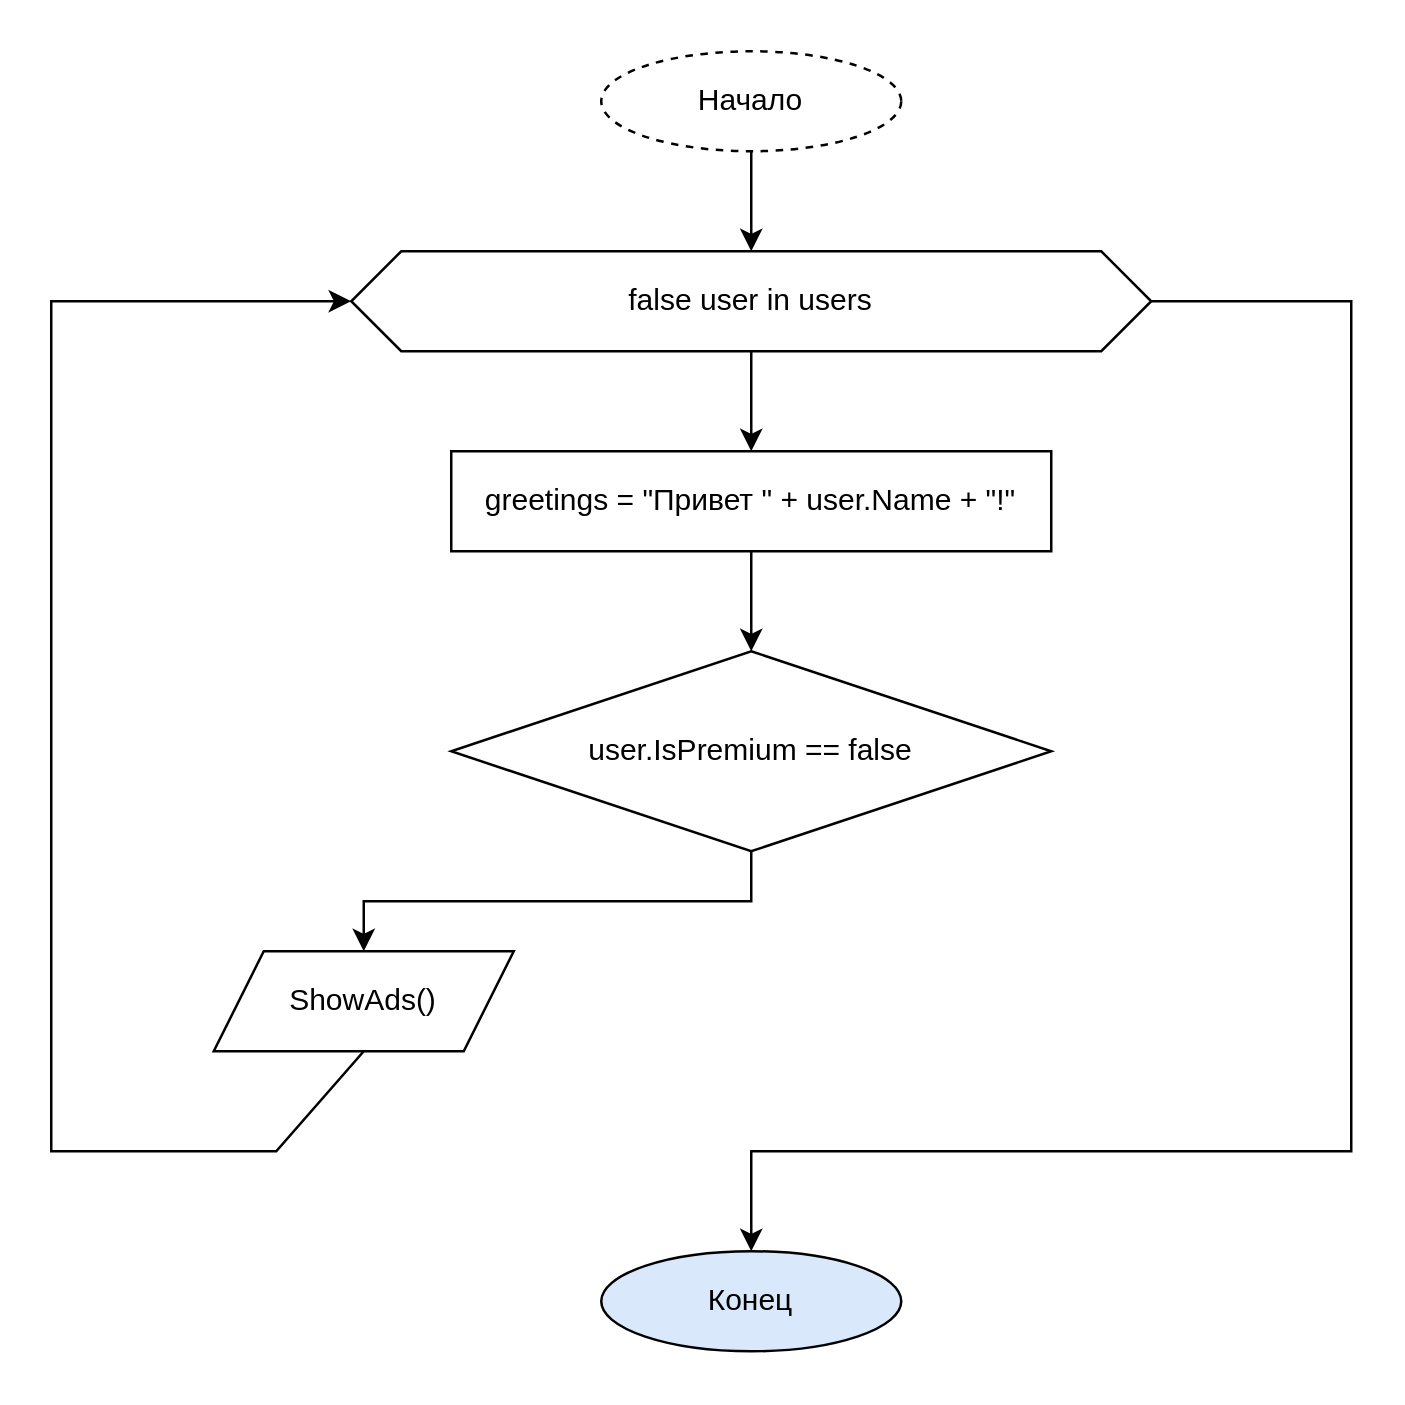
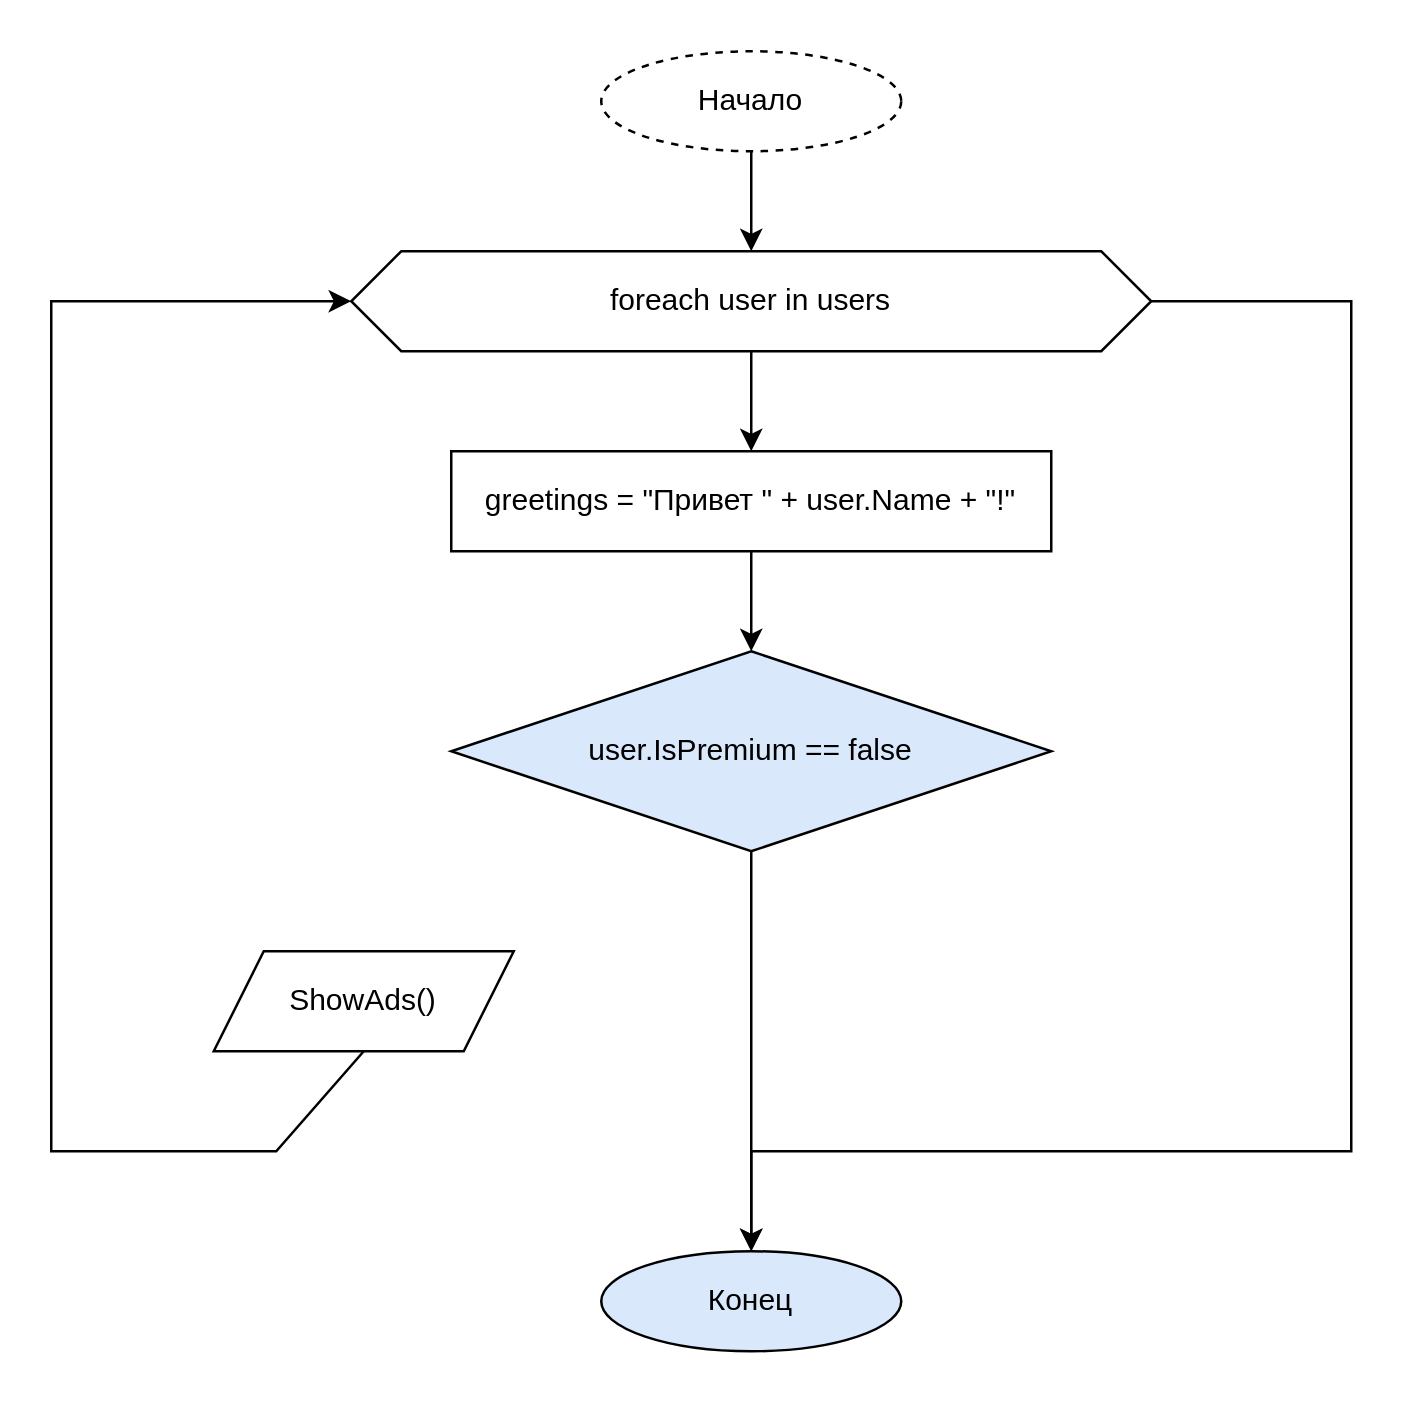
- <mxCell id="4" value="false user in users" style="shape=hexagon;perimeter=hexagonPerimeter2;whiteSpace=wrap;html=1;fixedSize=1;" vertex="1" parent="1"><mxGeometry x="140" y="100" width="320" height="40" as="geometry" /></mxCell>
+ <mxCell id="4" value="foreach user in users" style="shape=hexagon;perimeter=hexagonPerimeter2;whiteSpace=wrap;html=1;fixedSize=1;" vertex="1" parent="1"><mxGeometry x="140" y="100" width="320" height="40" as="geometry" /></mxCell>
- <mxCell id="9" value="user.IsPremium == false" style="rhombus;whiteSpace=wrap;html=1;" vertex="1" parent="1"><mxGeometry x="180" y="260" width="240" height="80" as="geometry" /></mxCell>
+ <mxCell id="9" value="user.IsPremium == false" style="rhombus;whiteSpace=wrap;html=1;fillColor=#dae8fc;" vertex="1" parent="1"><mxGeometry x="180" y="260" width="240" height="80" as="geometry" /></mxCell>
- <mxCell id="8" value="" style="edgeStyle=orthogonalEdgeStyle;rounded=0;orthogonalLoop=1;jettySize=auto;html=1;" edge="1" parent="1" source="9" target="10"><mxGeometry relative="1" as="geometry" /></mxCell>
+ <mxCell id="8" value="" style="edgeStyle=orthogonalEdgeStyle;rounded=0;orthogonalLoop=1;jettySize=auto;html=1;" edge="1" parent="1" source="9" target="13"><mxGeometry relative="1" as="geometry" /></mxCell>
